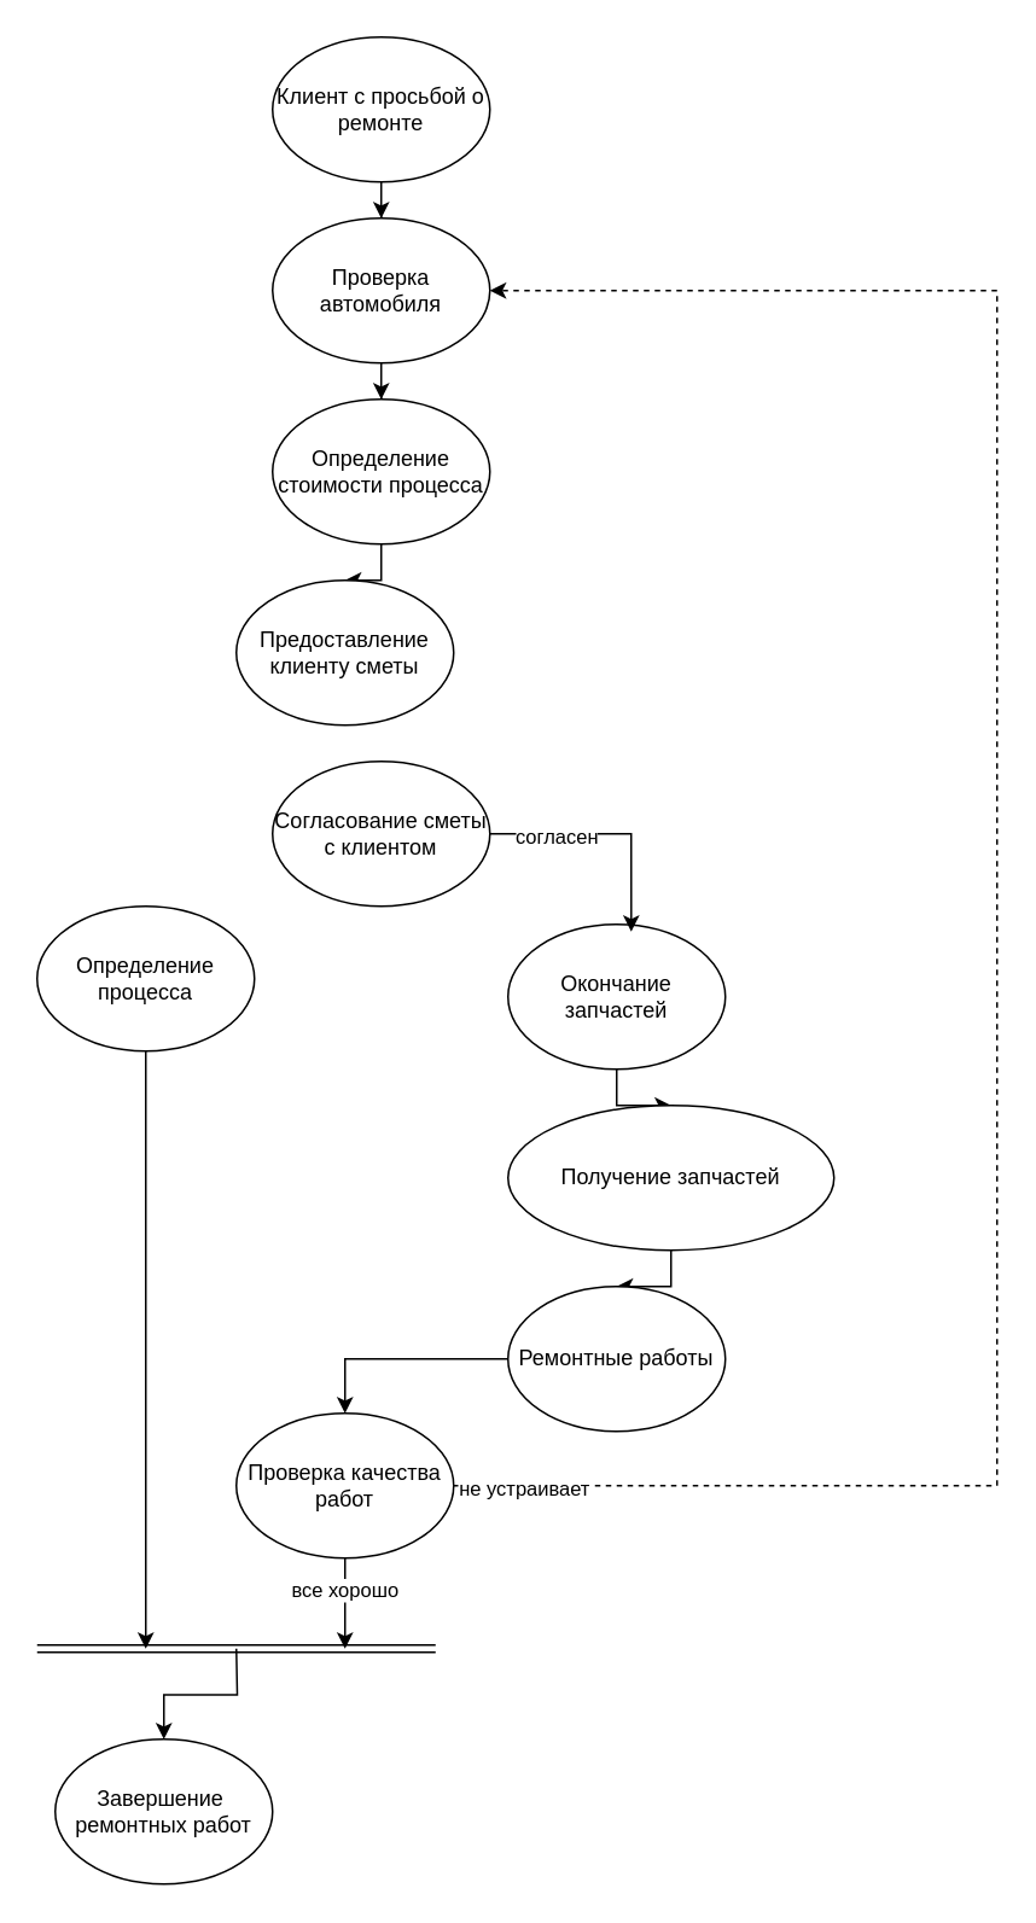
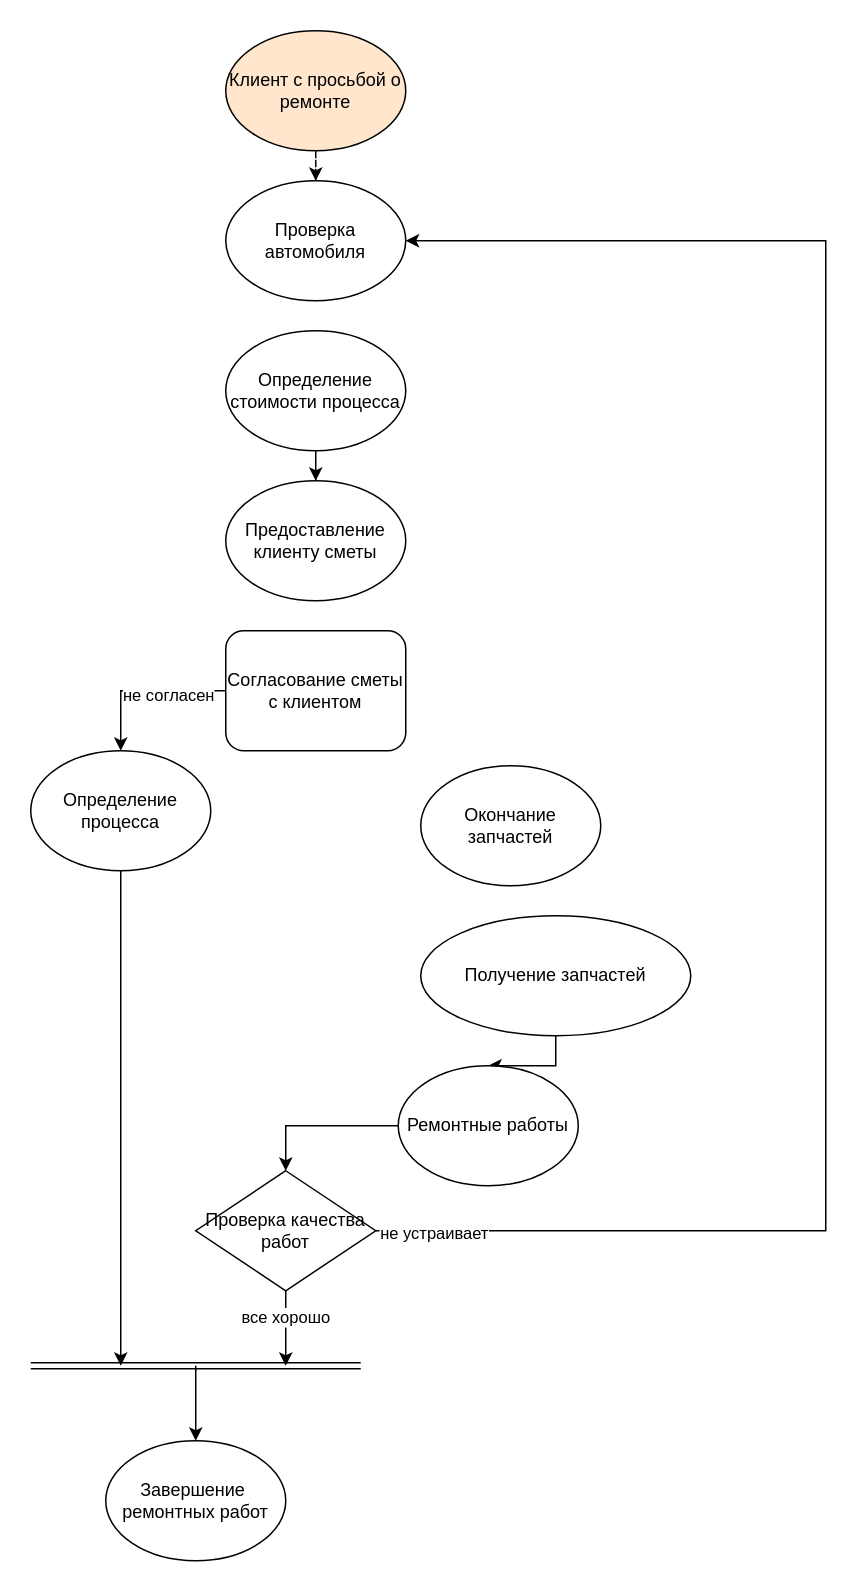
- <mxCell id="3" value="Клиент с просьбой о ремонте" style="ellipse;whiteSpace=wrap;html=1;" vertex="1" parent="1"><mxGeometry x="150" y="20" width="120" height="80" as="geometry" /></mxCell>
+ <mxCell id="3" value="Клиент с просьбой о ремонте" style="ellipse;whiteSpace=wrap;html=1;fillColor=#ffe6cc;" vertex="1" parent="1"><mxGeometry x="150" y="20" width="120" height="80" as="geometry" /></mxCell>
- <mxCell id="2" style="edgeStyle=orthogonalEdgeStyle;rounded=0;orthogonalLoop=1;jettySize=auto;html=1;" edge="1" parent="1" source="3" target="7"><mxGeometry relative="1" as="geometry" /></mxCell>
+ <mxCell id="2" style="edgeStyle=orthogonalEdgeStyle;rounded=0;orthogonalLoop=1;jettySize=auto;html=1;dashed=1;" edge="1" parent="1" source="3" target="7"><mxGeometry relative="1" as="geometry" /></mxCell>
- <mxCell id="6" style="edgeStyle=orthogonalEdgeStyle;rounded=0;orthogonalLoop=1;jettySize=auto;html=1;" edge="1" parent="1" source="7" target="5"><mxGeometry relative="1" as="geometry" /></mxCell>
- <mxCell id="8" value="Предоставление клиенту сметы" style="ellipse;whiteSpace=wrap;html=1;" vertex="1" parent="1"><mxGeometry x="130" y="320" width="120" height="80" as="geometry" /></mxCell>
+ <mxCell id="8" value="Предоставление клиенту сметы" style="ellipse;whiteSpace=wrap;html=1;" vertex="1" parent="1"><mxGeometry x="150" y="320" width="120" height="80" as="geometry" /></mxCell>
+ <mxCell id="9" style="edgeStyle=orthogonalEdgeStyle;rounded=0;orthogonalLoop=1;jettySize=auto;html=1;entryX=0.5;entryY=0;entryDx=0;entryDy=0;" edge="1" parent="1" source="11" target="15"><mxGeometry relative="1" as="geometry" /></mxCell>
+ <mxCell id="10" value="не согласен" style="edgeLabel;html=1;align=center;verticalAlign=middle;resizable=0;points=[];" vertex="1" connectable="0" parent="9"><mxGeometry x="-0.291" y="2" relative="1" as="geometry"><mxPoint as="offset" /></mxGeometry></mxCell>
- <mxCell id="11" value="Согласование сметы с клиентом" style="ellipse;whiteSpace=wrap;html=1;" vertex="1" parent="1"><mxGeometry x="150" y="420" width="120" height="80" as="geometry" /></mxCell>
+ <mxCell id="11" value="Согласование сметы с клиентом" style="whiteSpace=wrap;html=1;rounded=1;" vertex="1" parent="1"><mxGeometry x="150" y="420" width="120" height="80" as="geometry" /></mxCell>
- <mxCell id="27" style="edgeStyle=orthogonalEdgeStyle;rounded=0;orthogonalLoop=1;jettySize=auto;html=1;entryX=0.567;entryY=0.05;entryDx=0;entryDy=0;entryPerimeter=0;" edge="1" parent="1" source="11" target="13"><mxGeometry relative="1" as="geometry" /></mxCell>
- <mxCell id="28" value="согласен" style="edgeLabel;html=1;align=center;verticalAlign=middle;resizable=0;points=[];" vertex="1" connectable="0" parent="27"><mxGeometry x="-0.455" y="-1" relative="1" as="geometry"><mxPoint as="offset" /></mxGeometry></mxCell>
- <mxCell id="22" style="edgeStyle=orthogonalEdgeStyle;rounded=0;orthogonalLoop=1;jettySize=auto;html=1;entryX=1;entryY=0.5;entryDx=0;entryDy=0;dashed=1;" edge="1" parent="1" source="24" target="7"><mxGeometry relative="1" as="geometry"><Array as="points"><mxPoint x="550" y="820" /><mxPoint x="550" y="160" /></Array></mxGeometry></mxCell>
+ <mxCell id="22" style="edgeStyle=orthogonalEdgeStyle;rounded=0;orthogonalLoop=1;jettySize=auto;html=1;entryX=1;entryY=0.5;entryDx=0;entryDy=0;" edge="1" parent="1" source="24" target="7"><mxGeometry relative="1" as="geometry"><Array as="points"><mxPoint x="550" y="820" /><mxPoint x="550" y="160" /></Array></mxGeometry></mxCell>
- <mxCell id="12" style="edgeStyle=orthogonalEdgeStyle;rounded=0;orthogonalLoop=1;jettySize=auto;html=1;" edge="1" parent="1" source="13" target="17"><mxGeometry relative="1" as="geometry" /></mxCell>
- <mxCell id="19" value="Ремонтные работы" style="ellipse;whiteSpace=wrap;html=1;" vertex="1" parent="1"><mxGeometry x="280" y="710" width="120" height="80" as="geometry" /></mxCell>
+ <mxCell id="19" value="Ремонтные работы" style="ellipse;whiteSpace=wrap;html=1;" vertex="1" parent="1"><mxGeometry x="265" y="710" width="120" height="80" as="geometry" /></mxCell>
- <mxCell id="24" value="Проверка качества работ" style="ellipse;whiteSpace=wrap;html=1;" vertex="1" parent="1"><mxGeometry x="130" y="780" width="120" height="80" as="geometry" /></mxCell>
+ <mxCell id="24" value="Проверка качества работ" style="rhombus;whiteSpace=wrap;html=1;" vertex="1" parent="1"><mxGeometry x="130" y="780" width="120" height="80" as="geometry" /></mxCell>
- <mxCell id="26" value="Завершение&amp;nbsp; ремонтных работ" style="ellipse;whiteSpace=wrap;html=1;" vertex="1" parent="1"><mxGeometry x="30" y="960" width="120" height="80" as="geometry" /></mxCell>
+ <mxCell id="26" value="Завершение&amp;nbsp; ремонтных работ" style="ellipse;whiteSpace=wrap;html=1;" vertex="1" parent="1"><mxGeometry x="70" y="960" width="120" height="80" as="geometry" /></mxCell>
